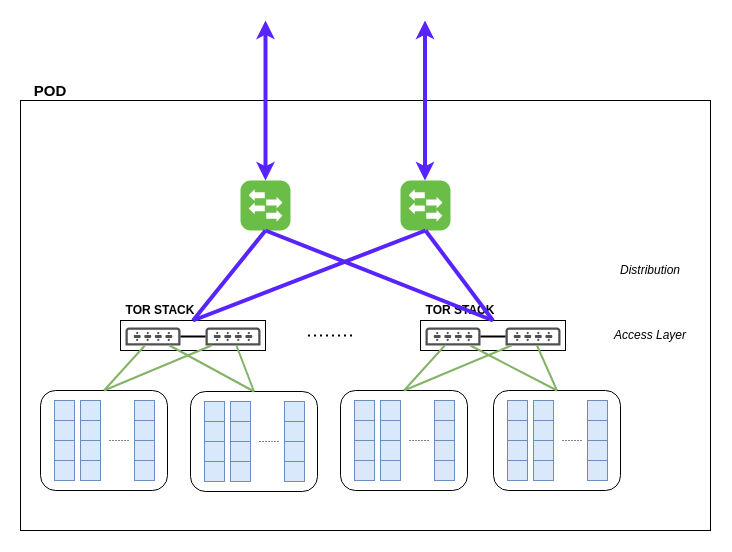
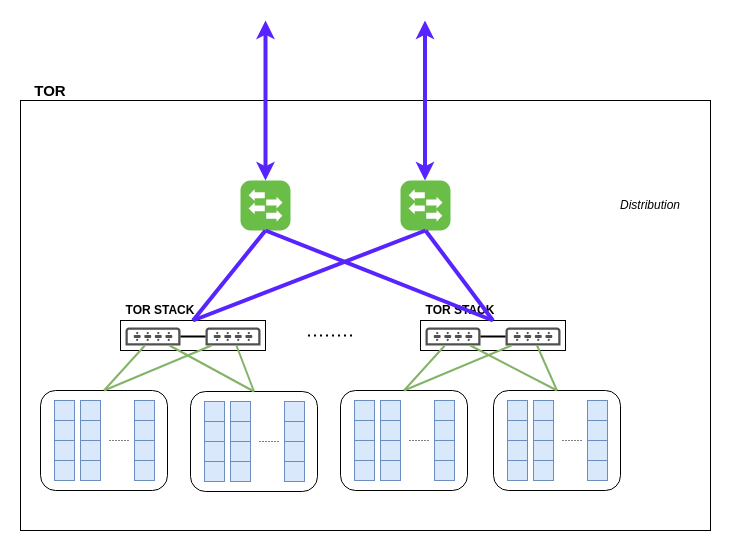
- <mxCell id="108" value="&lt;font style=&quot;font-size: 15px&quot;&gt;&lt;b&gt;POD&lt;/b&gt;&lt;/font&gt;" style="text;html=1;strokeColor=none;fillColor=none;align=center;verticalAlign=middle;whiteSpace=wrap;rounded=0;" vertex="1" parent="1"><mxGeometry x="20" y="80" width="60" height="20" as="geometry" /></mxCell>
+ <mxCell id="108" value="&lt;font style=&quot;font-size: 15px&quot;&gt;&lt;b&gt;TOR&lt;/b&gt;&lt;/font&gt;" style="text;html=1;strokeColor=none;fillColor=none;align=center;verticalAlign=middle;whiteSpace=wrap;rounded=0;" vertex="1" parent="1"><mxGeometry x="20" y="80" width="60" height="20" as="geometry" /></mxCell>
- <mxCell id="103" value="&lt;i&gt;Distribution&lt;/i&gt;" style="text;html=1;strokeColor=none;fillColor=none;align=center;verticalAlign=middle;whiteSpace=wrap;rounded=0;" vertex="1" parent="1"><mxGeometry x="610" y="260" width="80" height="20" as="geometry" /></mxCell>
+ <mxCell id="103" value="&lt;i&gt;Distribution&lt;/i&gt;" style="text;html=1;strokeColor=none;fillColor=none;align=center;verticalAlign=middle;whiteSpace=wrap;rounded=0;" vertex="1" parent="1"><mxGeometry x="610" y="195" width="80" height="20" as="geometry" /></mxCell>
- <mxCell id="99" value="&lt;i&gt;Access Layer&lt;/i&gt;" style="text;html=1;strokeColor=none;fillColor=none;align=center;verticalAlign=middle;whiteSpace=wrap;rounded=0;" vertex="1" parent="1"><mxGeometry x="610" y="325" width="80" height="20" as="geometry" /></mxCell>
